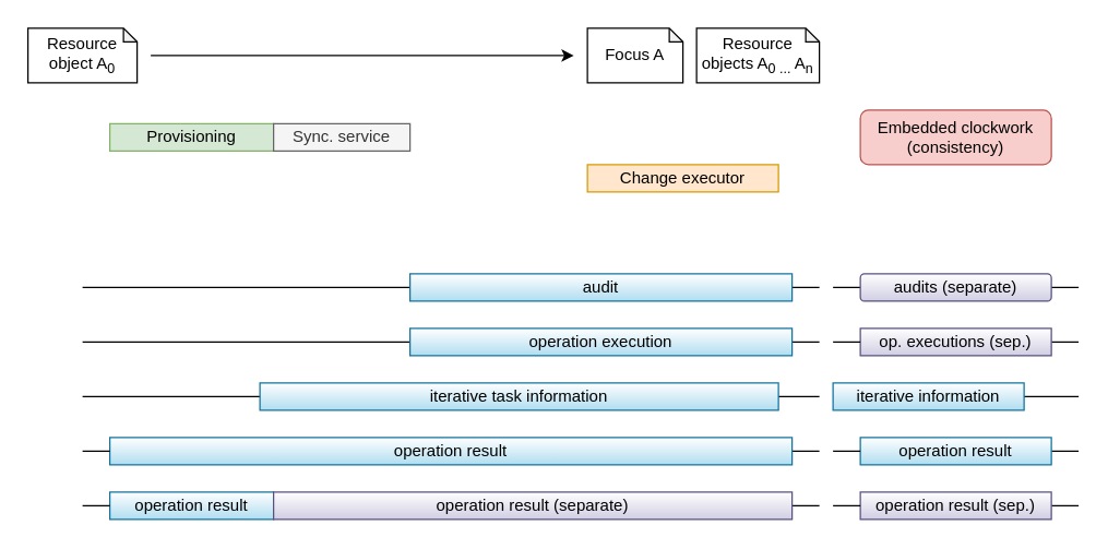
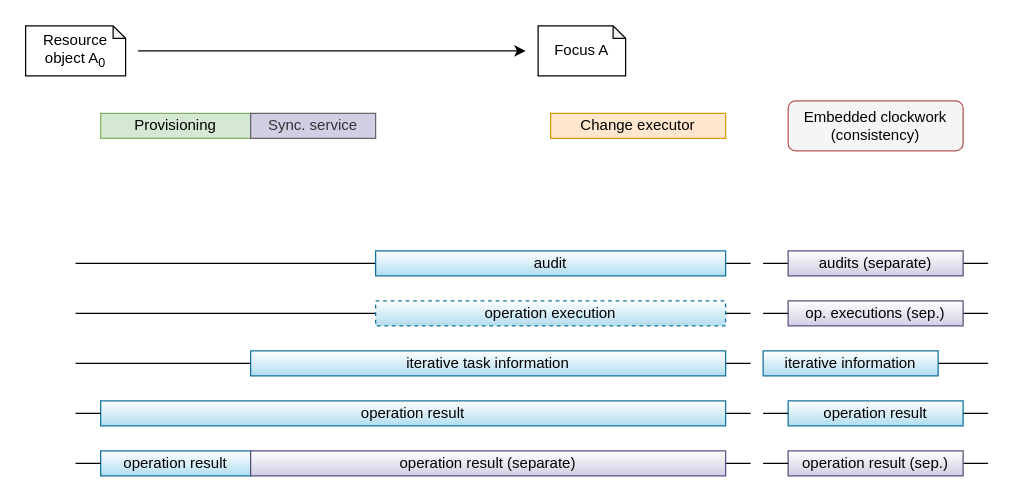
- <mxCell id="11" value="Resource objects A&lt;sub&gt;0 ...&amp;nbsp;&lt;/sub&gt;A&lt;sub&gt;n&lt;/sub&gt;" style="shape=note;whiteSpace=wrap;html=1;backgroundOutline=1;darkOpacity=0.05;size=10;" vertex="1" parent="1"><mxGeometry x="510" y="20" width="90" height="40" as="geometry" /></mxCell>
- <mxCell id="6" value="Sync. service" style="rounded=0;whiteSpace=wrap;html=1;fillColor=#f5f5f5;strokeColor=#666666;fontColor=#333333;" vertex="1" parent="1"><mxGeometry x="200" y="90" width="100" height="20" as="geometry" /></mxCell>
+ <mxCell id="6" value="Sync. service" style="rounded=0;whiteSpace=wrap;html=1;fillColor=#d0cee2;strokeColor=#666666;fontColor=#333333;" vertex="1" parent="1"><mxGeometry x="200" y="90" width="100" height="20" as="geometry" /></mxCell>
- <mxCell id="8" value="Embedded clockwork (consistency)" style="rounded=1;whiteSpace=wrap;html=1;fillColor=#f8cecc;strokeColor=#b85450;" vertex="1" parent="1"><mxGeometry x="630" y="80" width="140" height="40" as="geometry" /></mxCell>
+ <mxCell id="8" value="Embedded clockwork (consistency)" style="rounded=1;whiteSpace=wrap;html=1;fillColor=#f5f5f5;strokeColor=#b85450;" vertex="1" parent="1"><mxGeometry x="630" y="80" width="140" height="40" as="geometry" /></mxCell>
- <mxCell id="7" value="Change executor" style="rounded=0;whiteSpace=wrap;html=1;fillColor=#ffe6cc;strokeColor=#d79b00;" vertex="1" parent="1"><mxGeometry x="430" y="120" width="140" height="20" as="geometry" /></mxCell>
+ <mxCell id="7" value="Change executor" style="rounded=0;whiteSpace=wrap;html=1;fillColor=#ffe6cc;strokeColor=#d79b00;" vertex="1" parent="1"><mxGeometry x="440" y="90" width="140" height="20" as="geometry" /></mxCell>
- <mxCell id="19" value="audits (separate)" style="whiteSpace=wrap;html=1;fillColor=#d0cee2;strokeColor=#56517e;gradientDirection=north;gradientColor=#ffffff;rounded=1;" vertex="1" parent="1"><mxGeometry x="630" y="200" width="140" height="20" as="geometry" /></mxCell>
+ <mxCell id="19" value="audits (separate)" style="rounded=0;whiteSpace=wrap;html=1;fillColor=#d0cee2;strokeColor=#56517e;gradientDirection=north;gradientColor=#ffffff;" vertex="1" parent="1"><mxGeometry x="630" y="200" width="140" height="20" as="geometry" /></mxCell>
- <mxCell id="20" value="operation execution" style="rounded=0;whiteSpace=wrap;html=1;fillColor=#b1ddf0;strokeColor=#10739e;gradientColor=#ffffff;gradientDirection=north;" vertex="1" parent="1"><mxGeometry x="300" y="240" width="280" height="20" as="geometry" /></mxCell>
+ <mxCell id="20" value="operation execution" style="rounded=0;whiteSpace=wrap;html=1;fillColor=#b1ddf0;strokeColor=#10739e;gradientColor=#ffffff;gradientDirection=north;dashed=1;" vertex="1" parent="1"><mxGeometry x="300" y="240" width="280" height="20" as="geometry" /></mxCell>
- <mxCell id="23" value="iterative task information" style="rounded=0;whiteSpace=wrap;html=1;fillColor=#b1ddf0;strokeColor=#10739e;gradientColor=#ffffff;gradientDirection=north;" vertex="1" parent="1"><mxGeometry x="190" y="280" width="380" height="20" as="geometry" /></mxCell>
+ <mxCell id="23" value="iterative task information" style="rounded=0;whiteSpace=wrap;html=1;fillColor=#b1ddf0;strokeColor=#10739e;gradientColor=#ffffff;gradientDirection=north;" vertex="1" parent="1"><mxGeometry x="200" y="280" width="380" height="20" as="geometry" /></mxCell>
